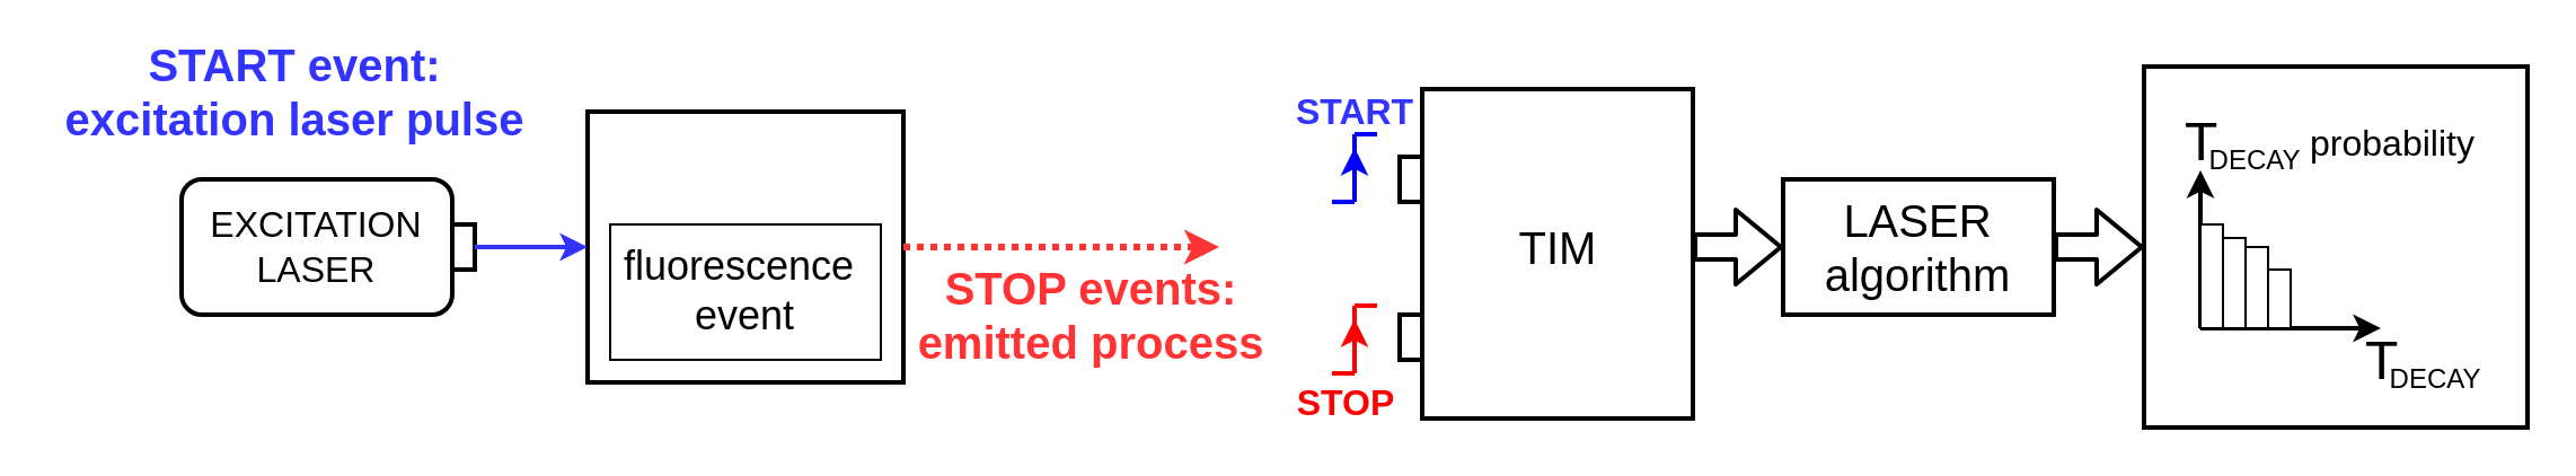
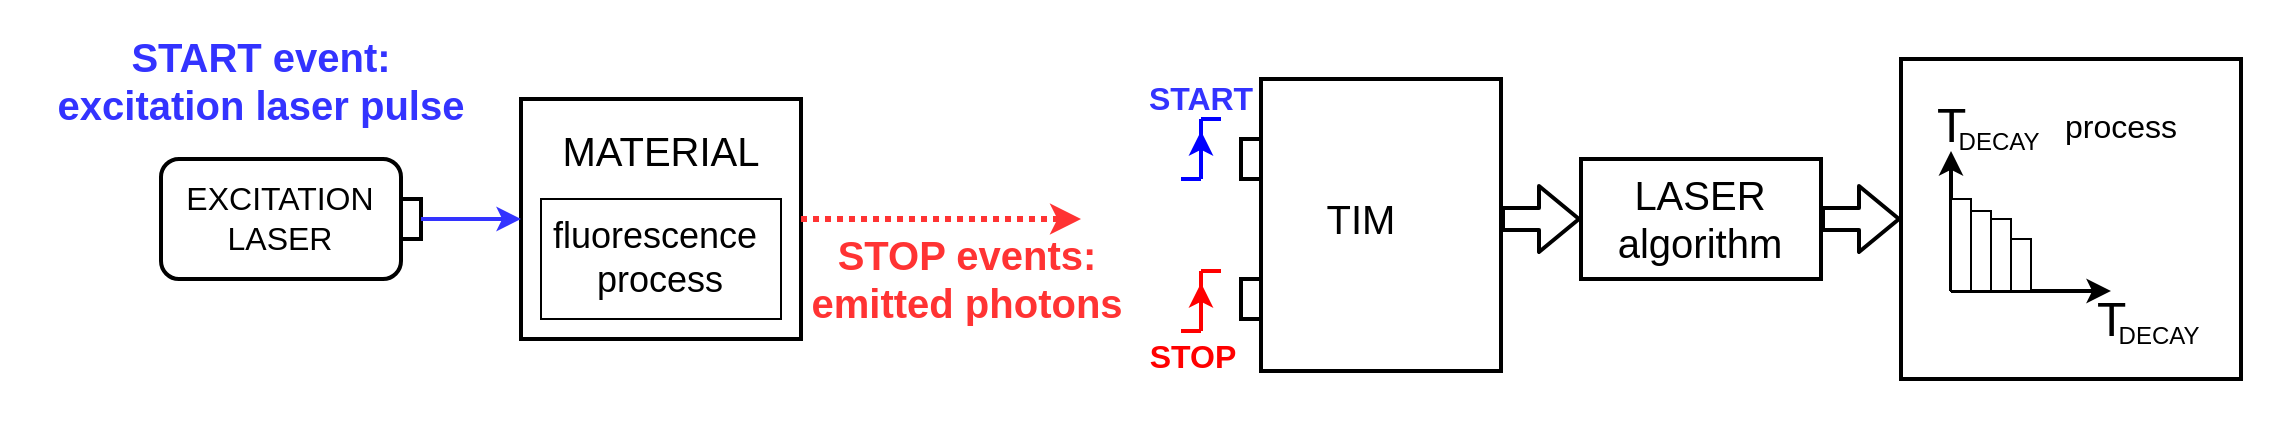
- <mxCell id="19" value="&lt;font color=&quot;#000000&quot; style=&quot;font-size: 16px&quot;&gt;probability&lt;/font&gt;" style="text;html=1;resizable=0;autosize=1;align=center;verticalAlign=middle;points=[];fillColor=none;strokeColor=none;rounded=0;fontSize=12;fontColor=#FF3333;" vertex="1" parent="1"><mxGeometry x="1015" y="53" width="90" height="20" as="geometry" /></mxCell>
+ <mxCell id="19" value="&lt;font color=&quot;#000000&quot; style=&quot;font-size: 16px&quot;&gt;process&lt;/font&gt;" style="text;html=1;resizable=0;autosize=1;align=center;verticalAlign=middle;points=[];fillColor=none;strokeColor=none;rounded=0;fontSize=12;fontColor=#FF3333;" vertex="1" parent="1"><mxGeometry x="1015" y="53" width="90" height="20" as="geometry" /></mxCell>
+ <mxCell id="21" value="&lt;font style=&quot;font-size: 20px&quot; color=&quot;#000000&quot;&gt;MATERIAL&lt;/font&gt;" style="text;html=1;resizable=0;autosize=1;align=center;verticalAlign=middle;points=[];fillColor=none;strokeColor=none;rounded=0;fontSize=12;fontColor=#FFFFFF;" vertex="1" parent="1"><mxGeometry x="275" y="65" width="110" height="20" as="geometry" /></mxCell>
- <mxCell id="24" value="&lt;font style=&quot;font-size: 20px&quot;&gt;TIM&lt;/font&gt;" style="text;html=1;resizable=0;autosize=1;align=center;verticalAlign=middle;points=[];fillColor=none;strokeColor=none;rounded=0;" vertex="1" parent="1"><mxGeometry x="665" y="99" width="50" height="20" as="geometry" /></mxCell>
+ <mxCell id="24" value="&lt;font style=&quot;font-size: 20px&quot;&gt;TIM&lt;/font&gt;" style="text;html=1;resizable=0;autosize=1;align=center;verticalAlign=middle;points=[];fillColor=none;strokeColor=none;rounded=0;" vertex="1" parent="1"><mxGeometry x="655" y="99" width="50" height="20" as="geometry" /></mxCell>
- <mxCell id="20" value="&lt;font style=&quot;font-size: 18px&quot;&gt;fluorescence&amp;nbsp;&lt;br&gt;event&lt;/font&gt;" style="whiteSpace=wrap;html=1;fontSize=12;fontColor=#000000;strokeColor=#000000;" vertex="1" parent="1"><mxGeometry x="270" y="99" width="120" height="60" as="geometry" /></mxCell>
+ <mxCell id="20" value="&lt;font style=&quot;font-size: 18px&quot;&gt;fluorescence&amp;nbsp;&lt;br&gt;process&lt;/font&gt;" style="whiteSpace=wrap;html=1;fontSize=12;fontColor=#000000;strokeColor=#000000;" vertex="1" parent="1"><mxGeometry x="270" y="99" width="120" height="60" as="geometry" /></mxCell>
- <mxCell id="9" value="&lt;font color=&quot;#ff3333&quot; style=&quot;font-size: 20px&quot;&gt;&lt;b&gt;STOP events:&lt;br&gt;emitted process&lt;/b&gt;&lt;/font&gt;" style="text;html=1;resizable=0;autosize=1;align=center;verticalAlign=middle;points=[];fillColor=none;strokeColor=none;rounded=0;fontSize=12;" vertex="1" parent="1"><mxGeometry x="398" y="119" width="170" height="40" as="geometry" /></mxCell>
+ <mxCell id="9" value="&lt;font color=&quot;#ff3333&quot; style=&quot;font-size: 20px&quot;&gt;&lt;b&gt;STOP events:&lt;br&gt;emitted photons&lt;/b&gt;&lt;/font&gt;" style="text;html=1;resizable=0;autosize=1;align=center;verticalAlign=middle;points=[];fillColor=none;strokeColor=none;rounded=0;fontSize=12;" vertex="1" parent="1"><mxGeometry x="398" y="119" width="170" height="40" as="geometry" /></mxCell>
